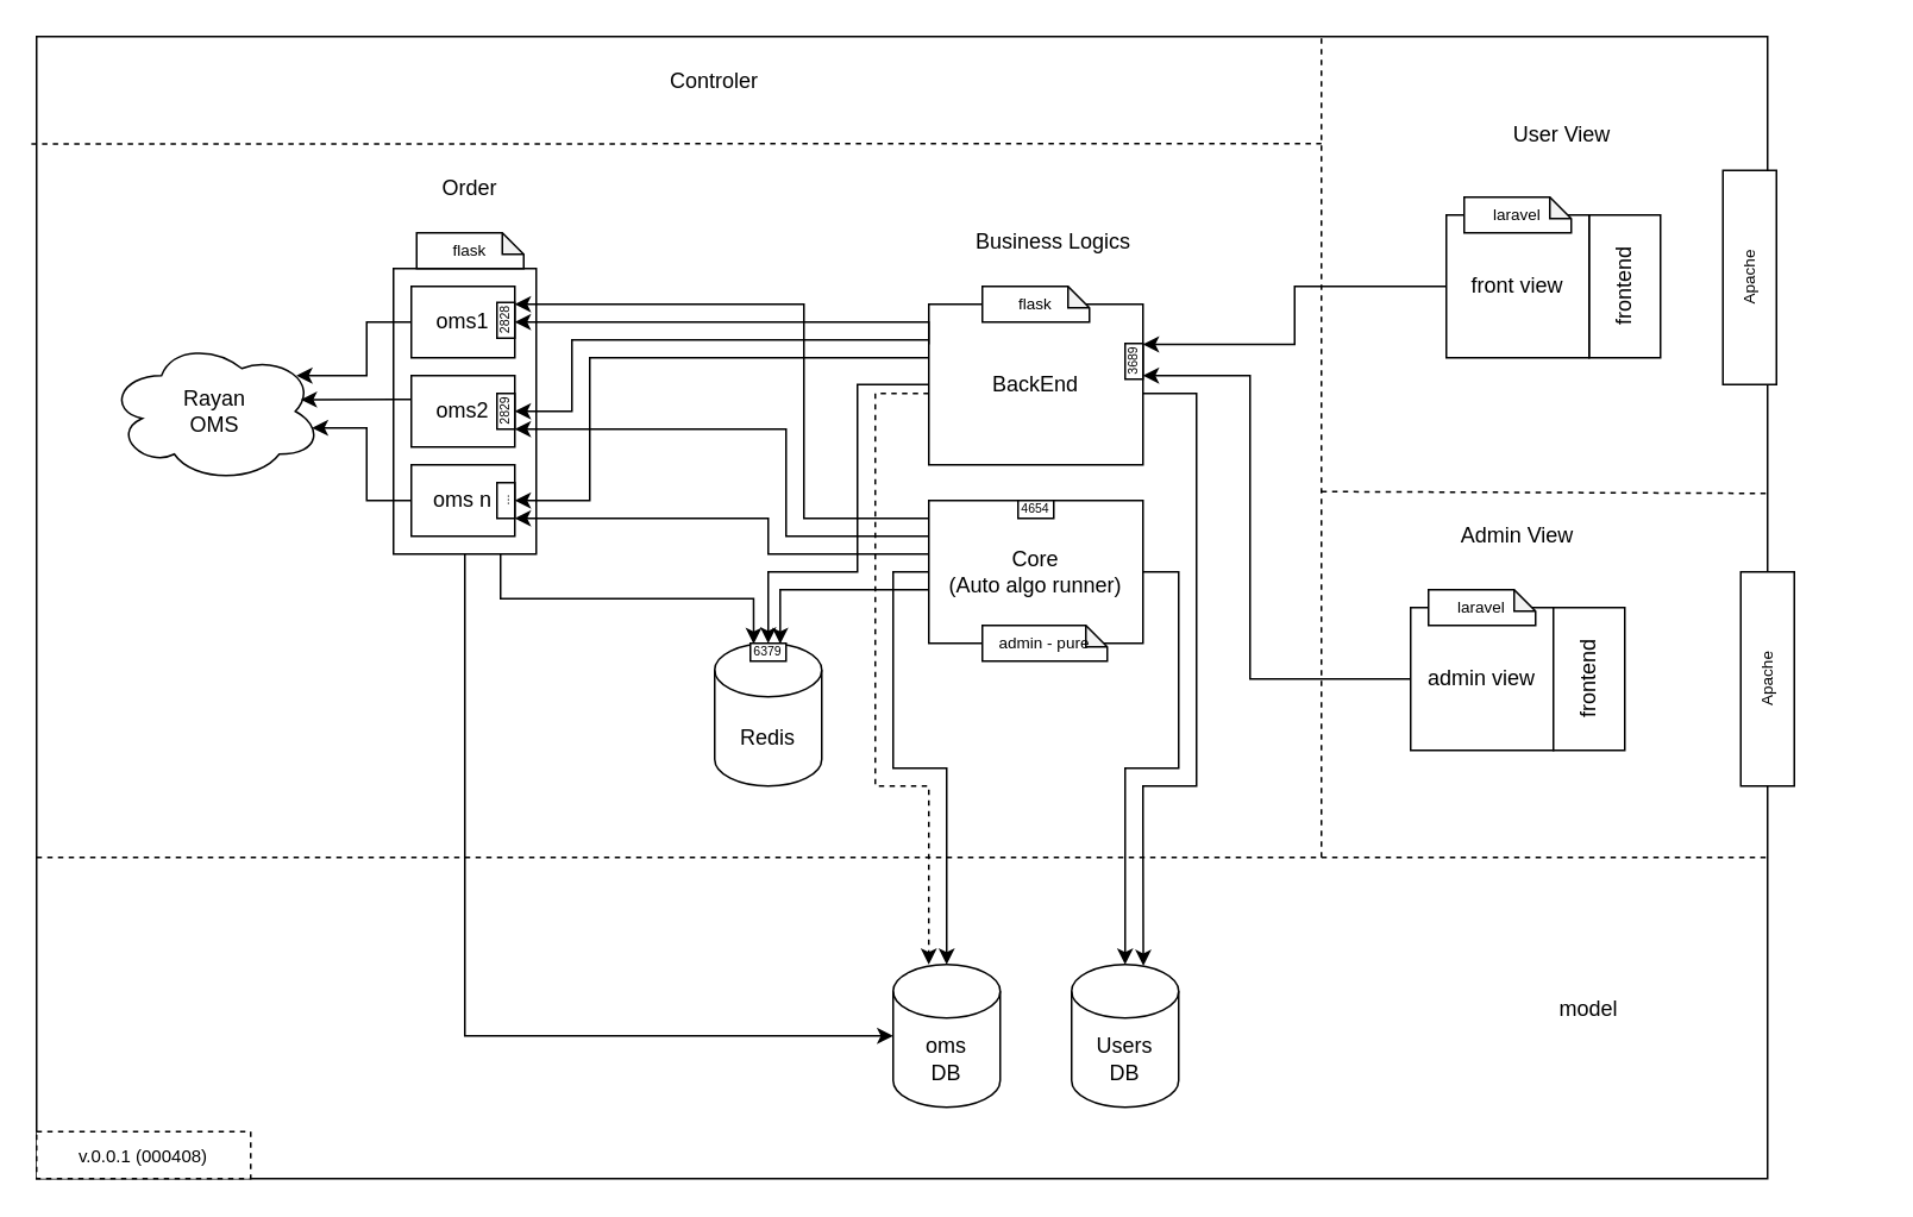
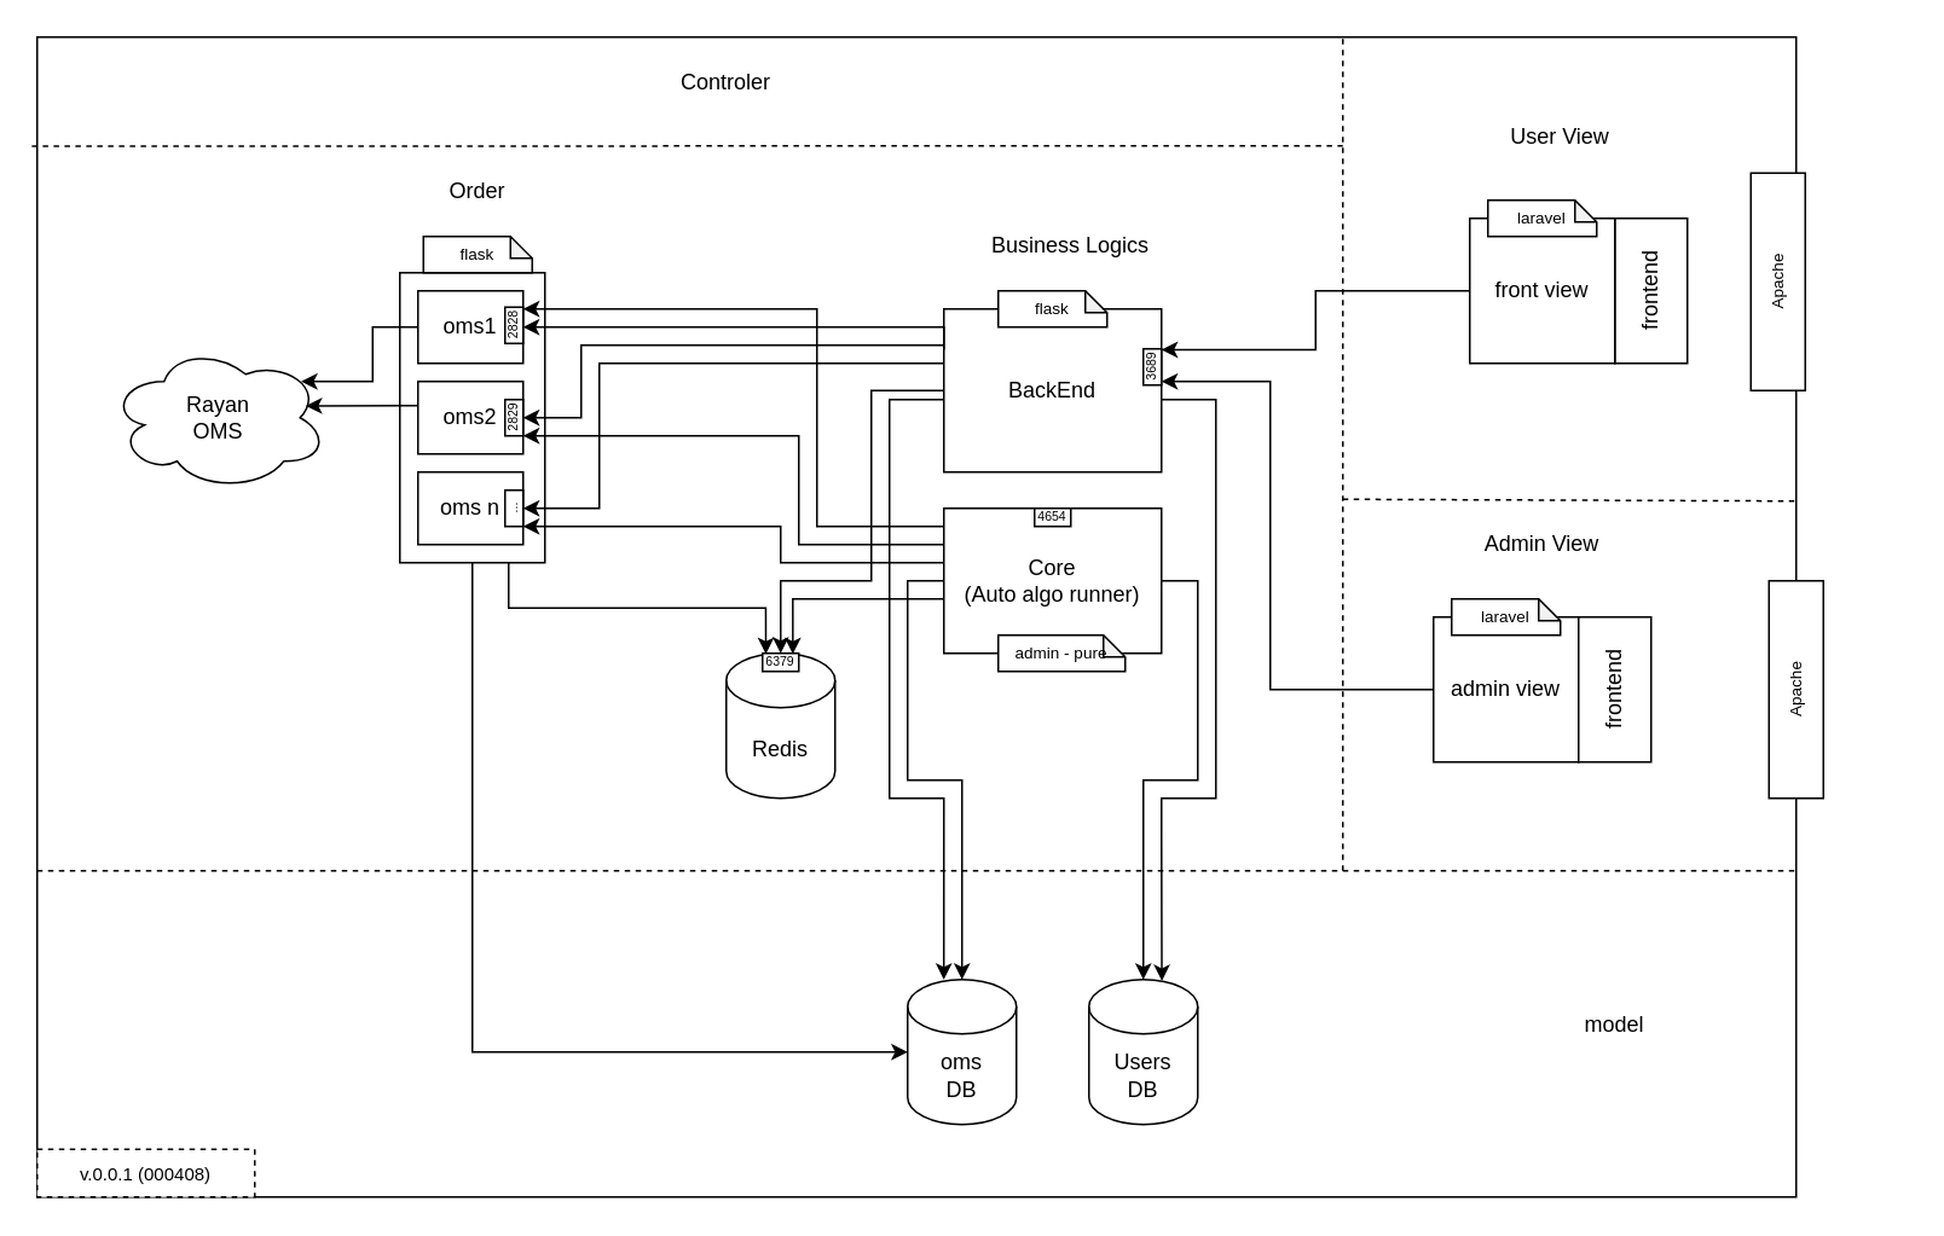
- <mxCell id="22" value="User View" style="text;html=1;strokeColor=none;fillColor=none;align=center;verticalAlign=middle;whiteSpace=wrap;rounded=0;" vertex="1" parent="1"><mxGeometry x="825" y="60" width="100" height="30" as="geometry" /></mxCell>
+ <mxCell id="22" value="User View" style="text;html=1;strokeColor=none;fillColor=none;align=center;verticalAlign=middle;whiteSpace=wrap;rounded=0;" vertex="1" parent="1"><mxGeometry x="810" y="60" width="100" height="30" as="geometry" /></mxCell>
- <mxCell id="40" style="edgeStyle=orthogonalEdgeStyle;rounded=0;orthogonalLoop=1;jettySize=auto;html=1;entryX=0.953;entryY=0.616;entryDx=0;entryDy=0;entryPerimeter=0;" edge="1" parent="1" source="37" target="20"><mxGeometry relative="1" as="geometry" /></mxCell>
- <mxCell id="12" style="edgeStyle=orthogonalEdgeStyle;rounded=0;orthogonalLoop=1;jettySize=auto;html=1;entryX=0.333;entryY=0;entryDx=0;entryDy=0;entryPerimeter=0;dashed=1;" edge="1" parent="1" source="13" target="24"><mxGeometry relative="1" as="geometry"><Array as="points"><mxPoint x="490" y="220" /><mxPoint x="490" y="440" /><mxPoint x="520" y="440" /></Array></mxGeometry></mxCell>
+ <mxCell id="12" style="edgeStyle=orthogonalEdgeStyle;rounded=0;orthogonalLoop=1;jettySize=auto;html=1;entryX=0.333;entryY=0;entryDx=0;entryDy=0;entryPerimeter=0;" edge="1" parent="1" source="13" target="24"><mxGeometry relative="1" as="geometry"><Array as="points"><mxPoint x="490" y="220" /><mxPoint x="490" y="440" /><mxPoint x="520" y="440" /></Array></mxGeometry></mxCell>
